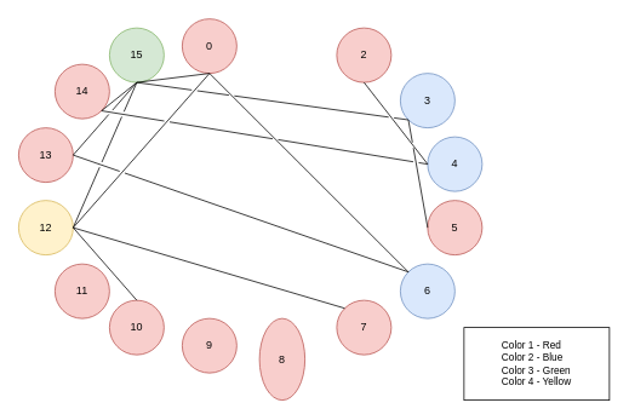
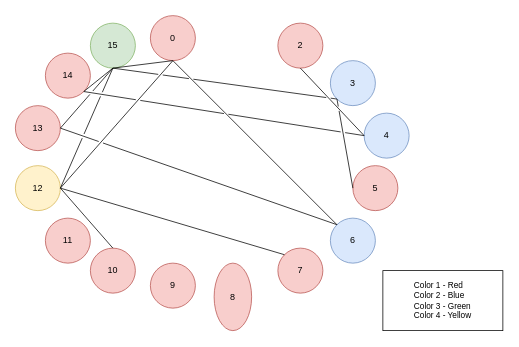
- <mxCell id="15" value="4" style="ellipse;whiteSpace=wrap;html=1;aspect=fixed;fillColor=#dae8fc;strokeColor=#6c8ebf;" parent="1" vertex="1"><mxGeometry x="470" y="150" width="60" height="60" as="geometry" /></mxCell>
+ <mxCell id="15" value="4" style="ellipse;whiteSpace=wrap;html=1;aspect=fixed;fillColor=#dae8fc;strokeColor=#6c8ebf;" parent="1" vertex="1"><mxGeometry x="485" y="150" width="60" height="60" as="geometry" /></mxCell>
